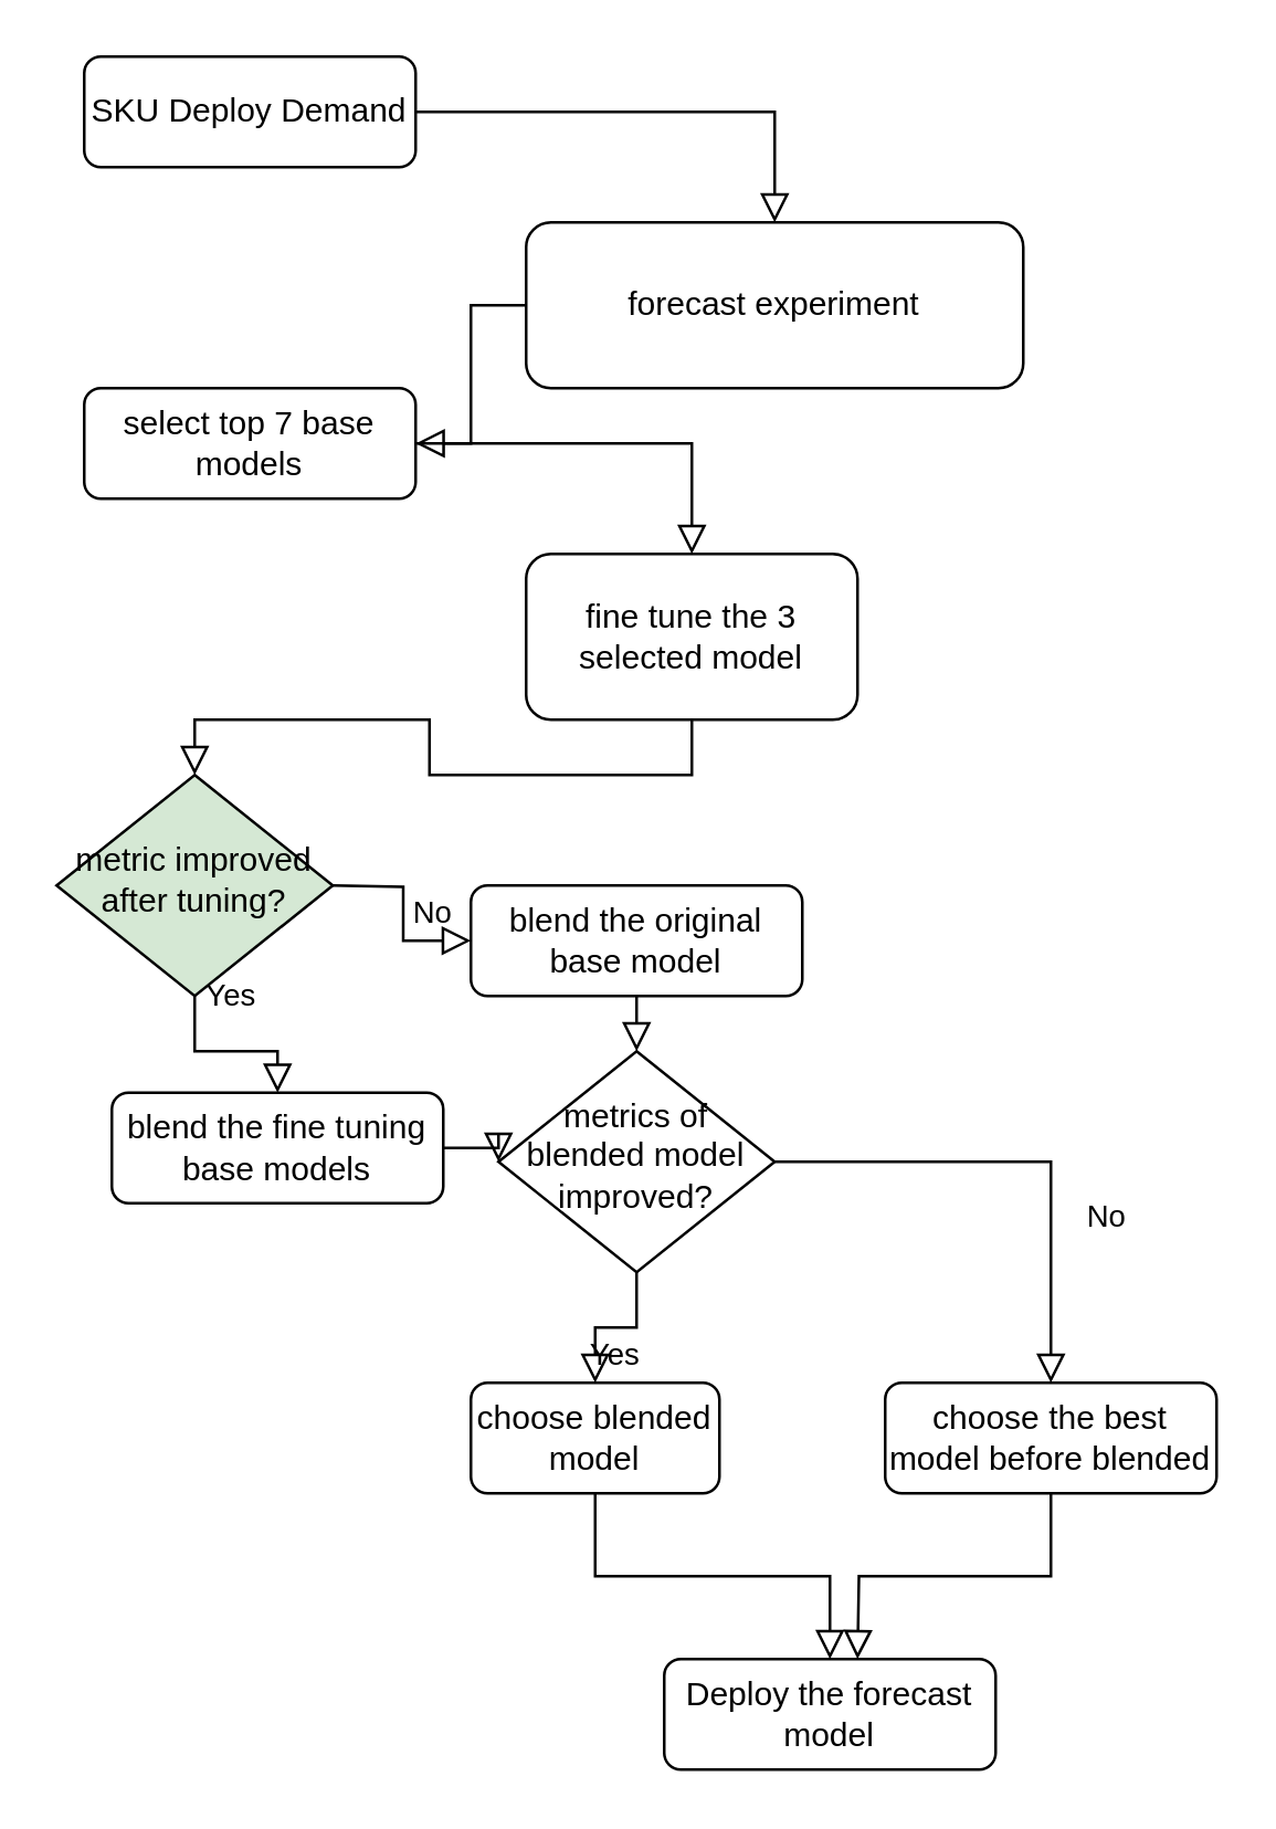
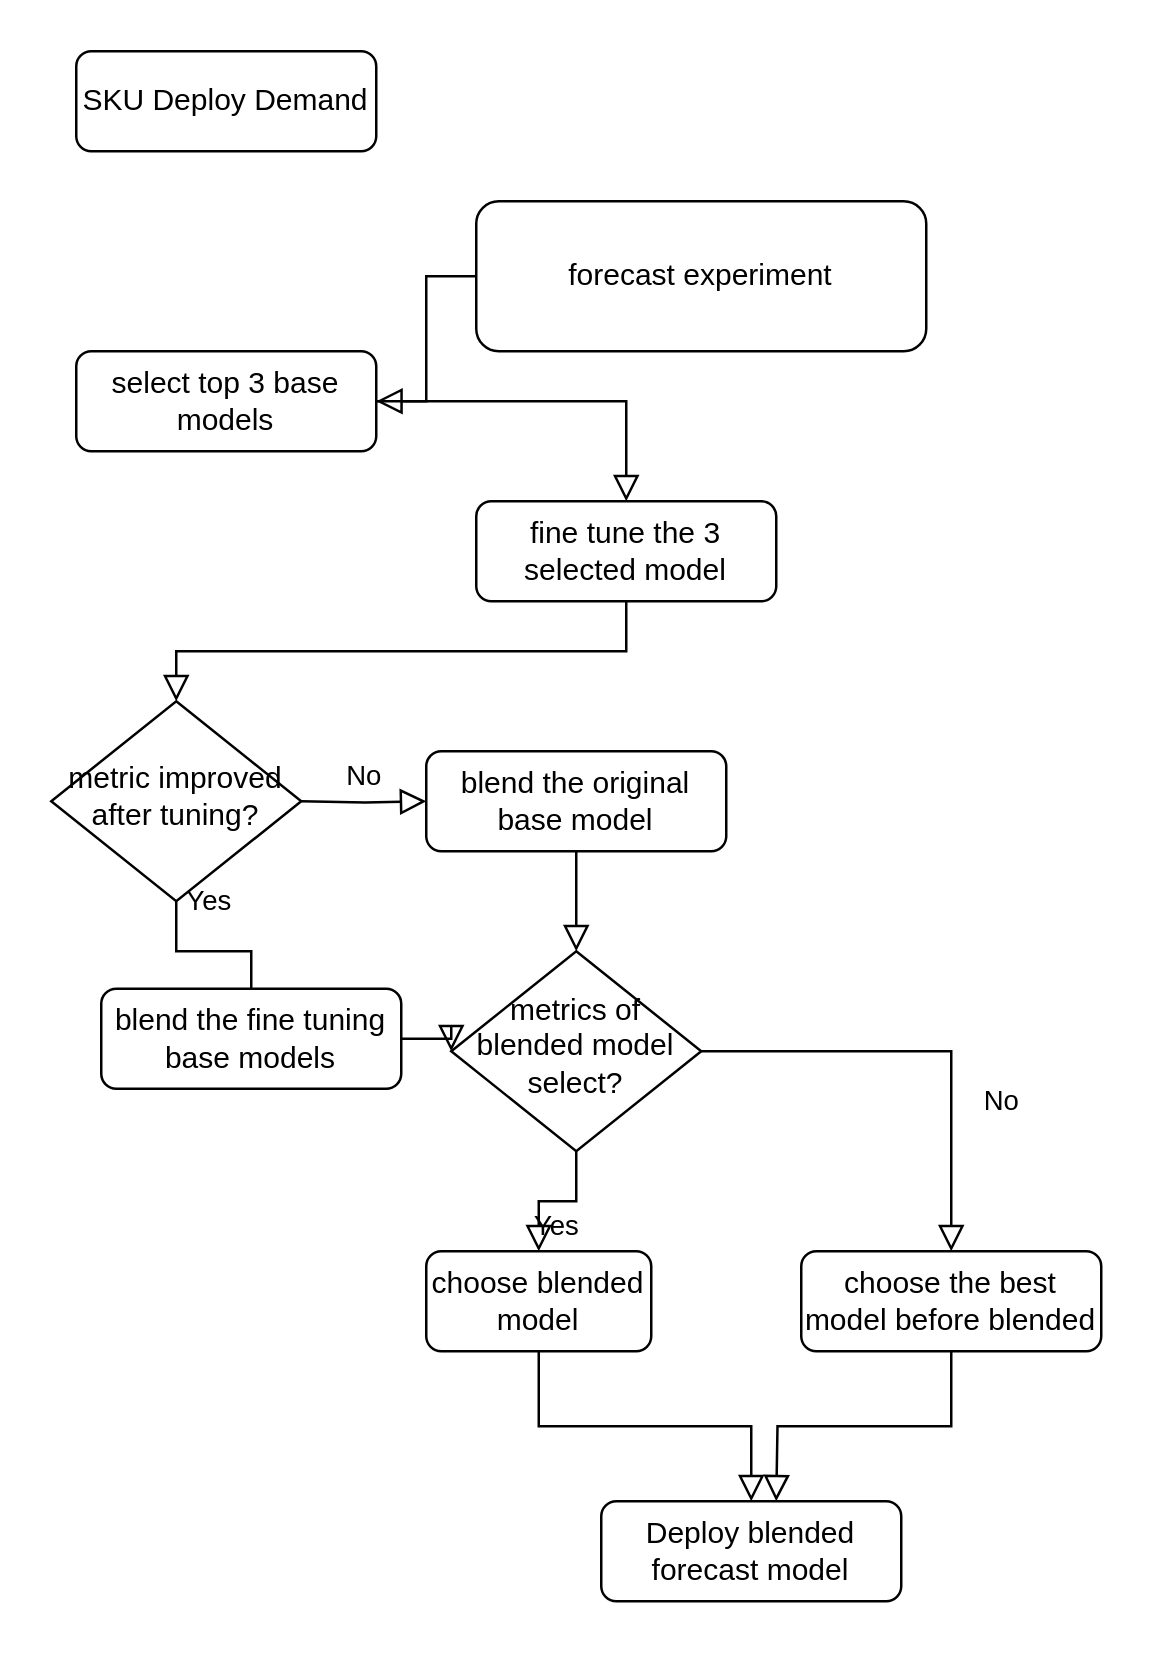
- <mxCell id="13" value="" style="rounded=0;html=1;jettySize=auto;orthogonalLoop=1;fontSize=11;endArrow=block;endFill=0;endSize=8;strokeWidth=1;shadow=0;labelBackgroundColor=none;edgeStyle=orthogonalEdgeStyle;" parent="1" source="3" target="14" edge="1"><mxGeometry relative="1" as="geometry"><mxPoint x="90" y="60" as="sourcePoint" /><mxPoint x="90" y="180" as="targetPoint" /></mxGeometry></mxCell>
- <mxCell id="12" value="select top 7 base models" style="rounded=1;whiteSpace=wrap;html=1;fontSize=12;glass=0;strokeWidth=1;shadow=0;" parent="1" vertex="1"><mxGeometry x="30" y="140" width="120" height="40" as="geometry" /></mxCell>
+ <mxCell id="12" value="select top 3 base models" style="rounded=1;whiteSpace=wrap;html=1;fontSize=12;glass=0;strokeWidth=1;shadow=0;" parent="1" vertex="1"><mxGeometry x="30" y="140" width="120" height="40" as="geometry" /></mxCell>
- <mxCell id="15" value="fine tune the 3 selected model" style="rounded=1;whiteSpace=wrap;html=1;fontSize=12;glass=0;strokeWidth=1;shadow=0;" parent="1" vertex="1"><mxGeometry x="190" y="200" width="120" height="60" as="geometry" /></mxCell>
+ <mxCell id="15" value="fine tune the 3 selected model" style="rounded=1;whiteSpace=wrap;html=1;fontSize=12;glass=0;strokeWidth=1;shadow=0;" parent="1" vertex="1"><mxGeometry x="190" y="200" width="120" height="40" as="geometry" /></mxCell>
- <mxCell id="16" value="metric improved after tuning?" style="rhombus;whiteSpace=wrap;html=1;shadow=0;fontFamily=Helvetica;fontSize=12;align=center;strokeWidth=1;spacing=6;spacingTop=-4;fillColor=#d5e8d4;" parent="1" vertex="1"><mxGeometry x="20" y="280" width="100" height="80" as="geometry" /></mxCell>
+ <mxCell id="16" value="metric improved after tuning?" style="rhombus;whiteSpace=wrap;html=1;shadow=0;fontFamily=Helvetica;fontSize=12;align=center;strokeWidth=1;spacing=6;spacingTop=-4;" parent="1" vertex="1"><mxGeometry x="20" y="280" width="100" height="80" as="geometry" /></mxCell>
- <mxCell id="6" value="blend the original base model" style="rounded=1;whiteSpace=wrap;html=1;fontSize=12;glass=0;strokeWidth=1;shadow=0;" parent="1" vertex="1"><mxGeometry x="170" y="320" width="120" height="40" as="geometry" /></mxCell>
+ <mxCell id="6" value="blend the original base model" style="rounded=1;whiteSpace=wrap;html=1;fontSize=12;glass=0;strokeWidth=1;shadow=0;" parent="1" vertex="1"><mxGeometry x="170" y="300" width="120" height="40" as="geometry" /></mxCell>
- <mxCell id="4" value="Yes" style="rounded=0;html=1;jettySize=auto;orthogonalLoop=1;fontSize=11;endArrow=block;endFill=0;endSize=8;strokeWidth=1;shadow=0;labelBackgroundColor=none;edgeStyle=orthogonalEdgeStyle;entryX=0.5;entryY=0;entryDx=0;entryDy=0;" parent="1" source="16" target="17" edge="1"><mxGeometry y="20" relative="1" as="geometry"><mxPoint as="offset" /><mxPoint x="70" y="390" as="sourcePoint" /><mxPoint x="-10" y="450" as="targetPoint" /></mxGeometry></mxCell>
+ <mxCell id="4" value="Yes" style="rounded=0;html=1;jettySize=auto;orthogonalLoop=1;fontSize=11;endArrow=none;endFill=0;endSize=8;strokeWidth=1;shadow=0;labelBackgroundColor=none;edgeStyle=orthogonalEdgeStyle;entryX=0.5;entryY=0;entryDx=0;entryDy=0;" parent="1" source="16" target="17" edge="1"><mxGeometry y="20" relative="1" as="geometry"><mxPoint as="offset" /><mxPoint x="70" y="390" as="sourcePoint" /><mxPoint x="-10" y="450" as="targetPoint" /></mxGeometry></mxCell>
- <mxCell id="18" value="metrics of blended model improved?" style="rhombus;whiteSpace=wrap;html=1;shadow=0;fontFamily=Helvetica;fontSize=12;align=center;strokeWidth=1;spacing=6;spacingTop=-4;" parent="1" vertex="1"><mxGeometry x="180" y="380" width="100" height="80" as="geometry" /></mxCell>
+ <mxCell id="18" value="metrics of blended model select?" style="rhombus;whiteSpace=wrap;html=1;shadow=0;fontFamily=Helvetica;fontSize=12;align=center;strokeWidth=1;spacing=6;spacingTop=-4;" parent="1" vertex="1"><mxGeometry x="180" y="380" width="100" height="80" as="geometry" /></mxCell>
- <mxCell id="22" value="Deploy the forecast model" style="rounded=1;whiteSpace=wrap;html=1;fontSize=12;glass=0;strokeWidth=1;shadow=0;" parent="1" vertex="1"><mxGeometry x="240" y="600" width="120" height="40" as="geometry" /></mxCell>
+ <mxCell id="22" value="Deploy blended forecast model" style="rounded=1;whiteSpace=wrap;html=1;fontSize=12;glass=0;strokeWidth=1;shadow=0;" parent="1" vertex="1"><mxGeometry x="240" y="600" width="120" height="40" as="geometry" /></mxCell>
